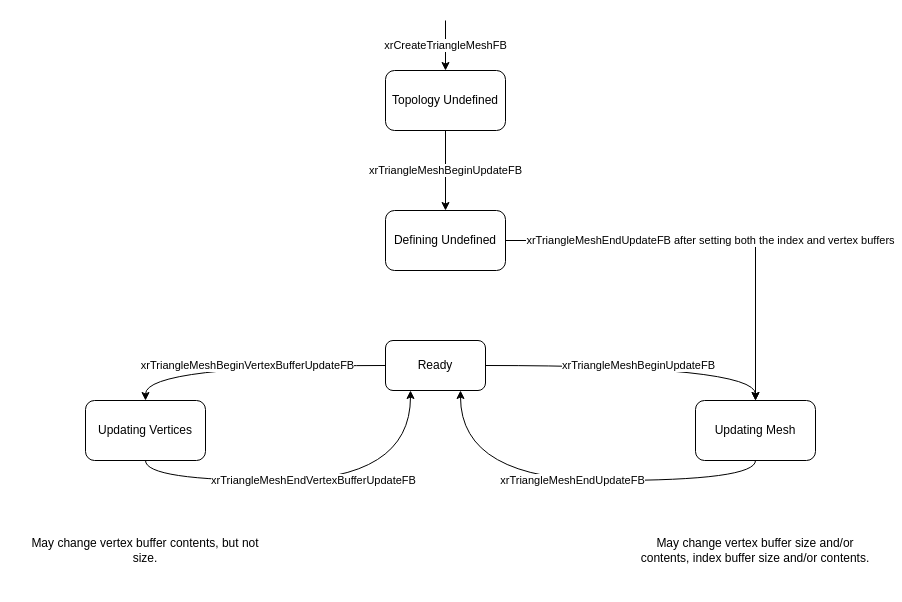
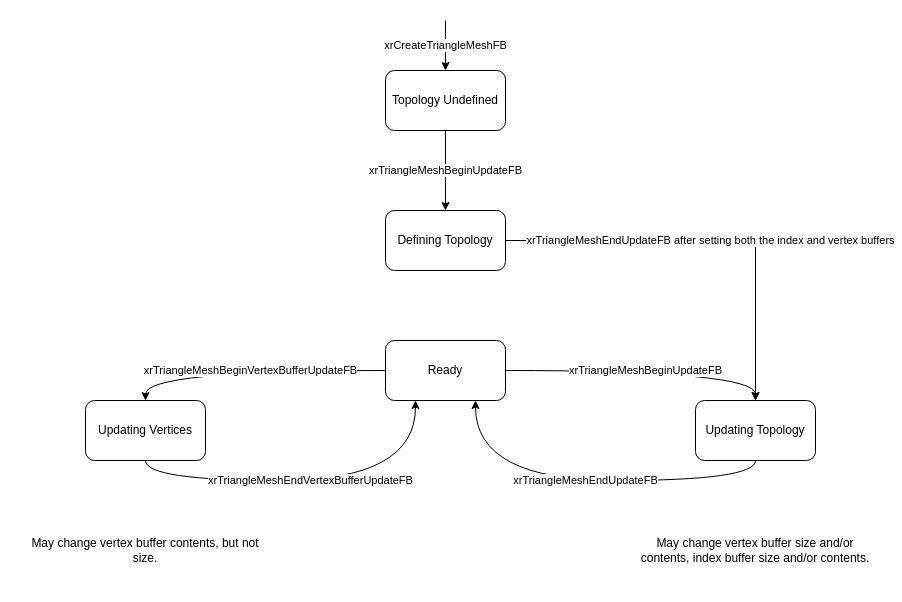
- <mxCell id="14" value="Defining Undefined" style="rounded=1;whiteSpace=wrap;html=1;" vertex="1" parent="1"><mxGeometry x="385" y="210" width="120" height="60" as="geometry" /></mxCell>
+ <mxCell id="14" value="Defining Topology" style="rounded=1;whiteSpace=wrap;html=1;" vertex="1" parent="1"><mxGeometry x="385" y="210" width="120" height="60" as="geometry" /></mxCell>
- <mxCell id="10" value="Ready" style="rounded=1;whiteSpace=wrap;html=1;" parent="1" vertex="1"><mxGeometry x="385" y="340" width="100" height="50" as="geometry" /></mxCell>
+ <mxCell id="10" value="Ready" style="rounded=1;whiteSpace=wrap;html=1;" parent="1" vertex="1"><mxGeometry x="385" y="340" width="120" height="60" as="geometry" /></mxCell>
- <mxCell id="5" value="Updating Mesh" style="rounded=1;whiteSpace=wrap;html=1;" parent="1" vertex="1"><mxGeometry x="695" y="400" width="120" height="60" as="geometry" /></mxCell>
+ <mxCell id="5" value="Updating Topology" style="rounded=1;whiteSpace=wrap;html=1;" parent="1" vertex="1"><mxGeometry x="695" y="400" width="120" height="60" as="geometry" /></mxCell>
